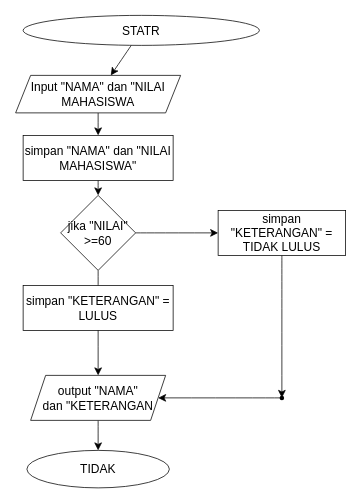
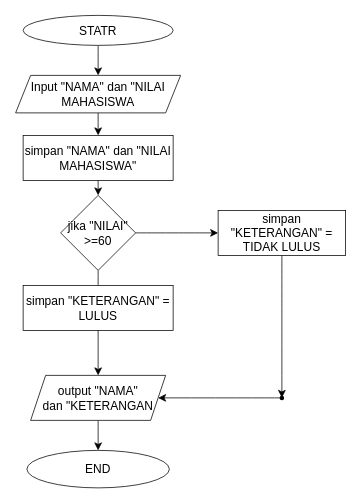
- <mxCell id="3" value="STATR" style="ellipse;whiteSpace=wrap;html=1;fontSize=16;" vertex="1" parent="1"><mxGeometry x="30" y="20" width="315" height="40" as="geometry" /></mxCell>
+ <mxCell id="3" value="STATR" style="ellipse;whiteSpace=wrap;html=1;fontSize=16;" vertex="1" parent="1"><mxGeometry x="30" y="20" width="200" height="40" as="geometry" /></mxCell>
- <mxCell id="14" value="TIDAK" style="ellipse;whiteSpace=wrap;html=1;fontSize=16;" vertex="1" parent="1"><mxGeometry x="35" y="600" width="190" height="50" as="geometry" /></mxCell>
+ <mxCell id="14" value="END" style="ellipse;whiteSpace=wrap;html=1;fontSize=16;" vertex="1" parent="1"><mxGeometry x="35" y="600" width="190" height="50" as="geometry" /></mxCell>
